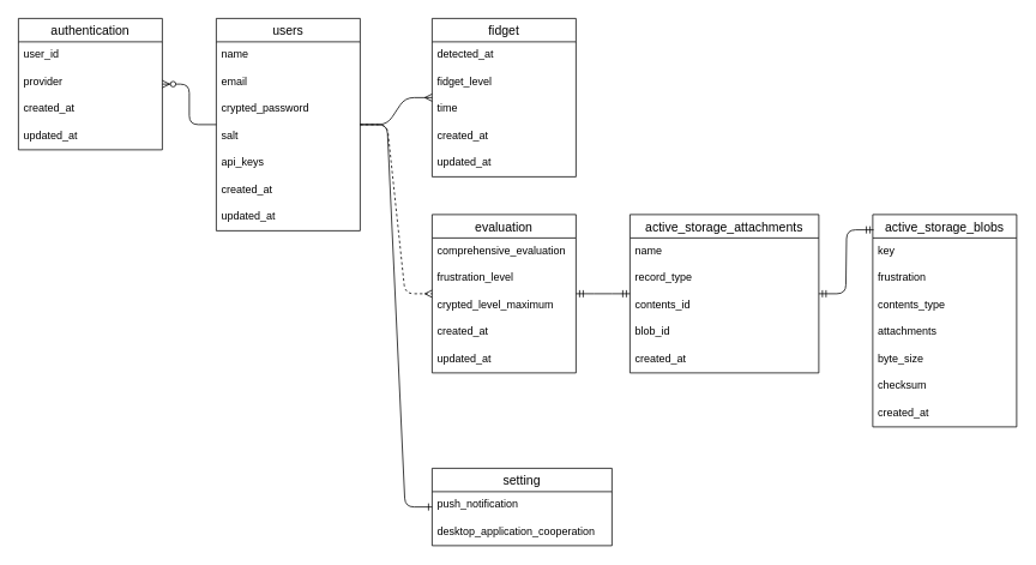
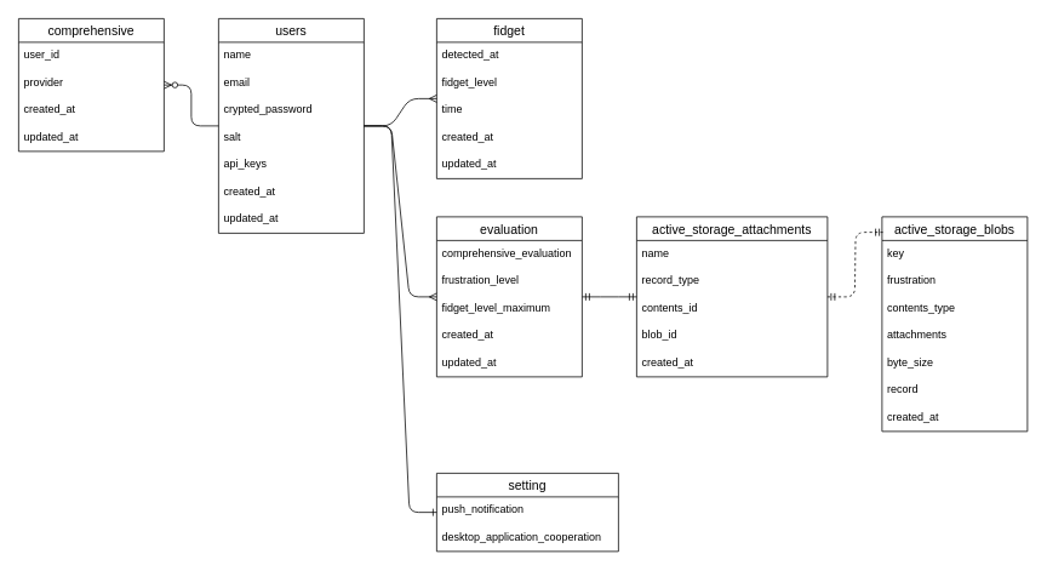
- <mxCell id="16" value="authentication" style="swimlane;fontStyle=0;childLayout=stackLayout;horizontal=1;startSize=26;horizontalStack=0;resizeParent=1;resizeParentMax=0;resizeLast=0;collapsible=1;marginBottom=0;align=center;fontSize=14;" vertex="1" parent="1"><mxGeometry x="20" y="20" width="160" height="146" as="geometry"><mxRectangle x="330" y="350" width="120" height="26" as="alternateBounds" /></mxGeometry></mxCell>
+ <mxCell id="16" value="comprehensive" style="swimlane;fontStyle=0;childLayout=stackLayout;horizontal=1;startSize=26;horizontalStack=0;resizeParent=1;resizeParentMax=0;resizeLast=0;collapsible=1;marginBottom=0;align=center;fontSize=14;" vertex="1" parent="1"><mxGeometry x="20" y="20" width="160" height="146" as="geometry"><mxRectangle x="330" y="350" width="120" height="26" as="alternateBounds" /></mxGeometry></mxCell>
- <mxCell id="32" value="" style="edgeStyle=entityRelationEdgeStyle;fontSize=12;html=1;endArrow=ERmany;dashed=1;" edge="1" parent="1" source="2" target="22"><mxGeometry width="100" height="100" relative="1" as="geometry"><mxPoint x="490" y="280" as="sourcePoint" /><mxPoint x="640" y="130" as="targetPoint" /></mxGeometry></mxCell>
+ <mxCell id="32" value="" style="edgeStyle=entityRelationEdgeStyle;fontSize=12;html=1;endArrow=ERmany;" edge="1" parent="1" source="2" target="22"><mxGeometry width="100" height="100" relative="1" as="geometry"><mxPoint x="490" y="280" as="sourcePoint" /><mxPoint x="640" y="130" as="targetPoint" /></mxGeometry></mxCell>
- <mxCell id="49" value="" style="edgeStyle=entityRelationEdgeStyle;fontSize=12;html=1;endArrow=ERmandOne;startArrow=ERmandOne;entryX=0.006;entryY=0.072;entryDx=0;entryDy=0;entryPerimeter=0;" edge="1" parent="1" source="42" target="34"><mxGeometry width="100" height="100" relative="1" as="geometry"><mxPoint x="650" y="336" as="sourcePoint" /><mxPoint x="750" y="321" as="targetPoint" /></mxGeometry></mxCell>
+ <mxCell id="49" value="" style="edgeStyle=entityRelationEdgeStyle;fontSize=12;html=1;endArrow=ERmandOne;startArrow=ERmandOne;entryX=0.006;entryY=0.072;entryDx=0;entryDy=0;entryPerimeter=0;dashed=1;" edge="1" parent="1" source="42" target="34"><mxGeometry width="100" height="100" relative="1" as="geometry"><mxPoint x="650" y="336" as="sourcePoint" /><mxPoint x="750" y="321" as="targetPoint" /></mxGeometry></mxCell>
- <mxCell id="25" value="crypted_level_maximum" style="text;strokeColor=none;fillColor=none;spacingLeft=4;spacingRight=4;overflow=hidden;rotatable=0;points=[[0,0.5],[1,0.5]];portConstraint=eastwest;fontSize=12;" vertex="1" parent="22"><mxGeometry y="86" width="160" height="30" as="geometry" /></mxCell>
+ <mxCell id="25" value="fidget_level_maximum" style="text;strokeColor=none;fillColor=none;spacingLeft=4;spacingRight=4;overflow=hidden;rotatable=0;points=[[0,0.5],[1,0.5]];portConstraint=eastwest;fontSize=12;" vertex="1" parent="22"><mxGeometry y="86" width="160" height="30" as="geometry" /></mxCell>
- <mxCell id="40" value="checksum" style="text;strokeColor=none;fillColor=none;spacingLeft=4;spacingRight=4;overflow=hidden;rotatable=0;points=[[0,0.5],[1,0.5]];portConstraint=eastwest;fontSize=12;" vertex="1" parent="34"><mxGeometry y="176" width="160" height="30" as="geometry" /></mxCell>
+ <mxCell id="40" value="record" style="text;strokeColor=none;fillColor=none;spacingLeft=4;spacingRight=4;overflow=hidden;rotatable=0;points=[[0,0.5],[1,0.5]];portConstraint=eastwest;fontSize=12;" vertex="1" parent="34"><mxGeometry y="176" width="160" height="30" as="geometry" /></mxCell>
